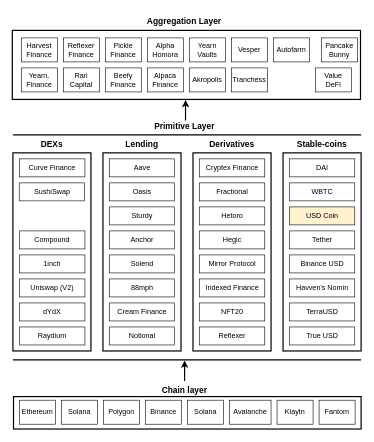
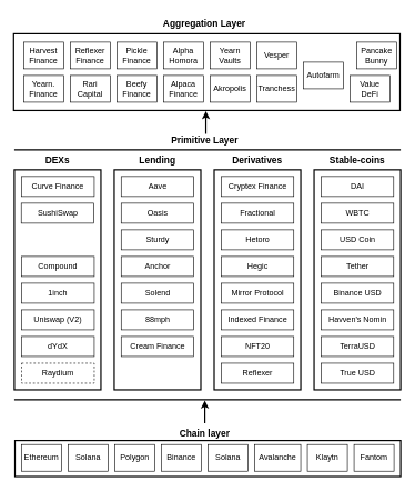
- <mxCell id="60" value="Autofarm" style="rounded=0;whiteSpace=wrap;html=1;" vertex="1" parent="1"><mxGeometry x="455" y="62.5" width="60" height="40" as="geometry" /></mxCell>
+ <mxCell id="60" value="Autofarm" style="rounded=0;whiteSpace=wrap;html=1;" vertex="1" parent="1"><mxGeometry x="455" y="92.5" width="60" height="40" as="geometry" /></mxCell>
- <mxCell id="47" value="USD Coin" style="rounded=0;whiteSpace=wrap;html=1;fillColor=#fff2cc;" vertex="1" parent="1"><mxGeometry x="481.5" y="344" width="109" height="30" as="geometry" /></mxCell>
+ <mxCell id="47" value="USD Coin" style="rounded=0;whiteSpace=wrap;html=1;" vertex="1" parent="1"><mxGeometry x="481.5" y="344" width="109" height="30" as="geometry" /></mxCell>
- <mxCell id="28" value="Raydium" style="rounded=0;whiteSpace=wrap;html=1;" vertex="1" parent="1"><mxGeometry x="32" y="544" width="109" height="30" as="geometry" /></mxCell>
+ <mxCell id="28" value="Raydium" style="rounded=0;whiteSpace=wrap;html=1;dashed=1;" vertex="1" parent="1"><mxGeometry x="32" y="544" width="109" height="30" as="geometry" /></mxCell>
- <mxCell id="34" value="Notional" style="rounded=0;whiteSpace=wrap;html=1;" vertex="1" parent="1"><mxGeometry x="181.5" y="544" width="109" height="30" as="geometry" /></mxCell>
